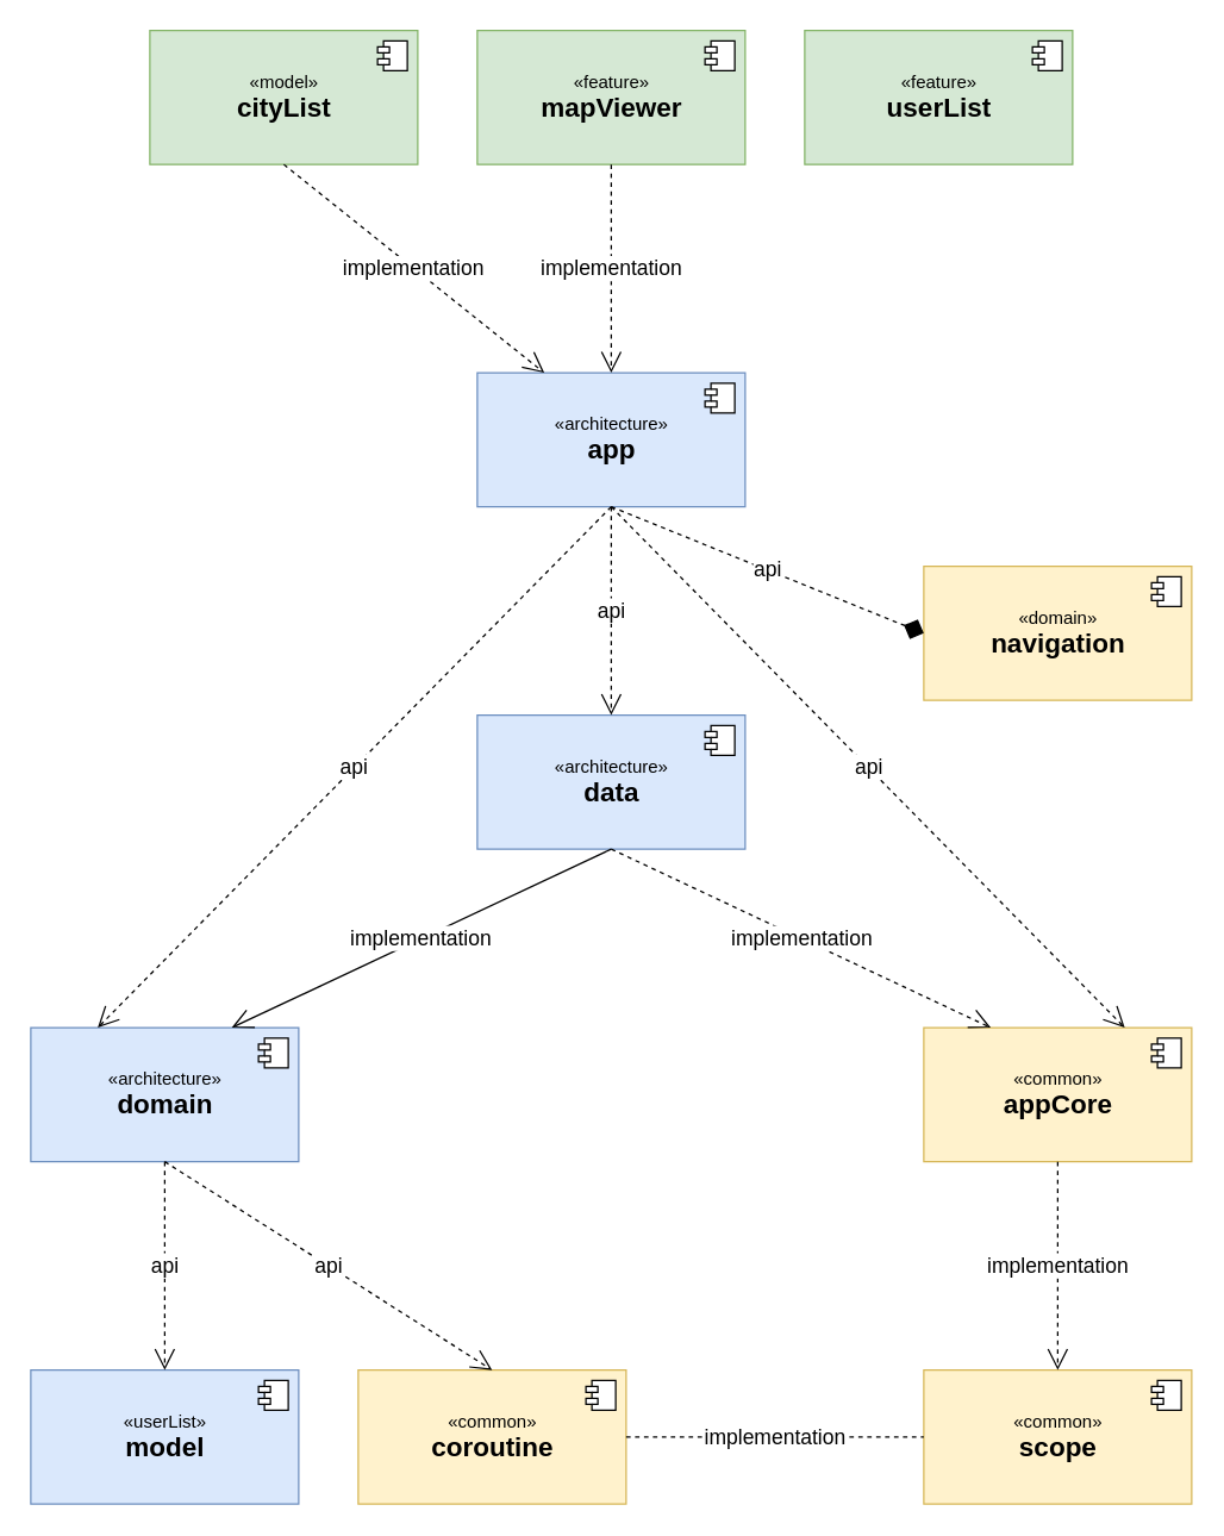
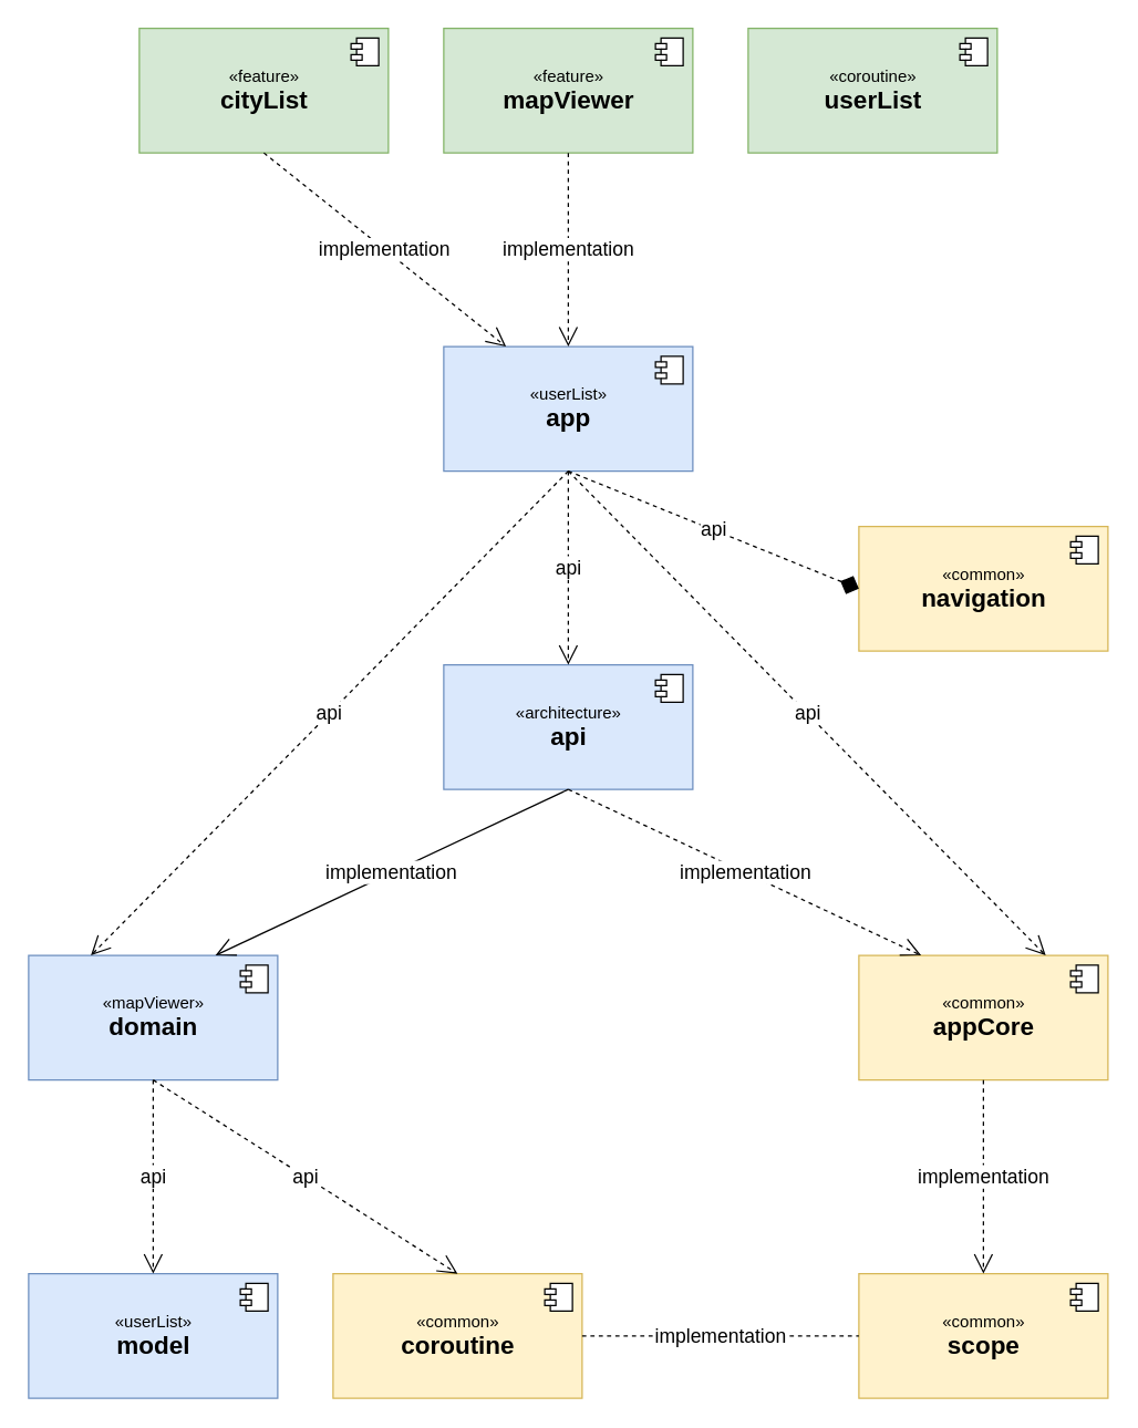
- <mxCell id="27" value="«model»&lt;br&gt;&lt;b&gt;&lt;font style=&quot;font-size: 18px&quot;&gt;cityList&lt;/font&gt;&lt;/b&gt;" style="html=1;dropTarget=0;fillColor=#d5e8d4;strokeColor=#82b366;" parent="1" vertex="1"><mxGeometry x="100" y="20" width="180" height="90" as="geometry" /></mxCell>
+ <mxCell id="27" value="«feature»&lt;br&gt;&lt;b&gt;&lt;font style=&quot;font-size: 18px&quot;&gt;cityList&lt;/font&gt;&lt;/b&gt;" style="html=1;dropTarget=0;fillColor=#d5e8d4;strokeColor=#82b366;" parent="1" vertex="1"><mxGeometry x="100" y="20" width="180" height="90" as="geometry" /></mxCell>
- <mxCell id="31" value="«feature»&lt;br&gt;&lt;b&gt;&lt;font style=&quot;font-size: 18px&quot;&gt;userList&lt;/font&gt;&lt;/b&gt;" style="html=1;dropTarget=0;fillColor=#d5e8d4;strokeColor=#82b366;" parent="1" vertex="1"><mxGeometry x="540" y="20" width="180" height="90" as="geometry" /></mxCell>
+ <mxCell id="31" value="«coroutine»&lt;br&gt;&lt;b&gt;&lt;font style=&quot;font-size: 18px&quot;&gt;userList&lt;/font&gt;&lt;/b&gt;" style="html=1;dropTarget=0;fillColor=#d5e8d4;strokeColor=#82b366;" parent="1" vertex="1"><mxGeometry x="540" y="20" width="180" height="90" as="geometry" /></mxCell>
- <mxCell id="22" value="«architecture»&lt;br&gt;&lt;b&gt;&lt;font style=&quot;font-size: 18px&quot;&gt;app&lt;/font&gt;&lt;/b&gt;" style="html=1;dropTarget=0;fillColor=#dae8fc;strokeColor=#6c8ebf;" parent="1" vertex="1"><mxGeometry x="320" width="180" height="90" as="geometry" y="250" /></mxCell>
+ <mxCell id="22" value="«userList»&lt;br&gt;&lt;b&gt;&lt;font style=&quot;font-size: 18px&quot;&gt;app&lt;/font&gt;&lt;/b&gt;" style="html=1;dropTarget=0;fillColor=#dae8fc;strokeColor=#6c8ebf;" parent="1" vertex="1"><mxGeometry x="320" width="180" height="90" as="geometry" y="250" /></mxCell>
- <mxCell id="12" value="«domain»&lt;br&gt;&lt;span style=&quot;font-size: 18px&quot;&gt;&lt;b&gt;navigation&lt;/b&gt;&lt;/span&gt;" style="html=1;dropTarget=0;fillColor=#fff2cc;strokeColor=#d6b656;" parent="1" vertex="1"><mxGeometry x="620" y="380" width="180" height="90" as="geometry" /></mxCell>
+ <mxCell id="12" value="«common»&lt;br&gt;&lt;span style=&quot;font-size: 18px&quot;&gt;&lt;b&gt;navigation&lt;/b&gt;&lt;/span&gt;" style="html=1;dropTarget=0;fillColor=#fff2cc;strokeColor=#d6b656;" parent="1" vertex="1"><mxGeometry x="620" y="380" width="180" height="90" as="geometry" /></mxCell>
- <mxCell id="18" value="«architecture»&lt;br&gt;&lt;b&gt;&lt;font style=&quot;font-size: 18px&quot;&gt;data&lt;/font&gt;&lt;/b&gt;" style="html=1;dropTarget=0;fillColor=#dae8fc;strokeColor=#6c8ebf;" parent="1" vertex="1"><mxGeometry x="320" y="480" width="180" height="90" as="geometry" /></mxCell>
+ <mxCell id="18" value="«architecture»&lt;br&gt;&lt;b&gt;&lt;font style=&quot;font-size: 18px&quot;&gt;api&lt;/font&gt;&lt;/b&gt;" style="html=1;dropTarget=0;fillColor=#dae8fc;strokeColor=#6c8ebf;" parent="1" vertex="1"><mxGeometry x="320" y="480" width="180" height="90" as="geometry" /></mxCell>
- <mxCell id="14" value="«architecture»&lt;br&gt;&lt;b&gt;&lt;font style=&quot;font-size: 18px&quot;&gt;domain&lt;/font&gt;&lt;/b&gt;" style="html=1;dropTarget=0;fillColor=#dae8fc;strokeColor=#6c8ebf;" parent="1" vertex="1"><mxGeometry x="20" y="690" width="180" height="90" as="geometry" /></mxCell>
+ <mxCell id="14" value="«mapViewer»&lt;br&gt;&lt;b&gt;&lt;font style=&quot;font-size: 18px&quot;&gt;domain&lt;/font&gt;&lt;/b&gt;" style="html=1;dropTarget=0;fillColor=#dae8fc;strokeColor=#6c8ebf;" parent="1" vertex="1"><mxGeometry x="20" y="690" width="180" height="90" as="geometry" /></mxCell>
